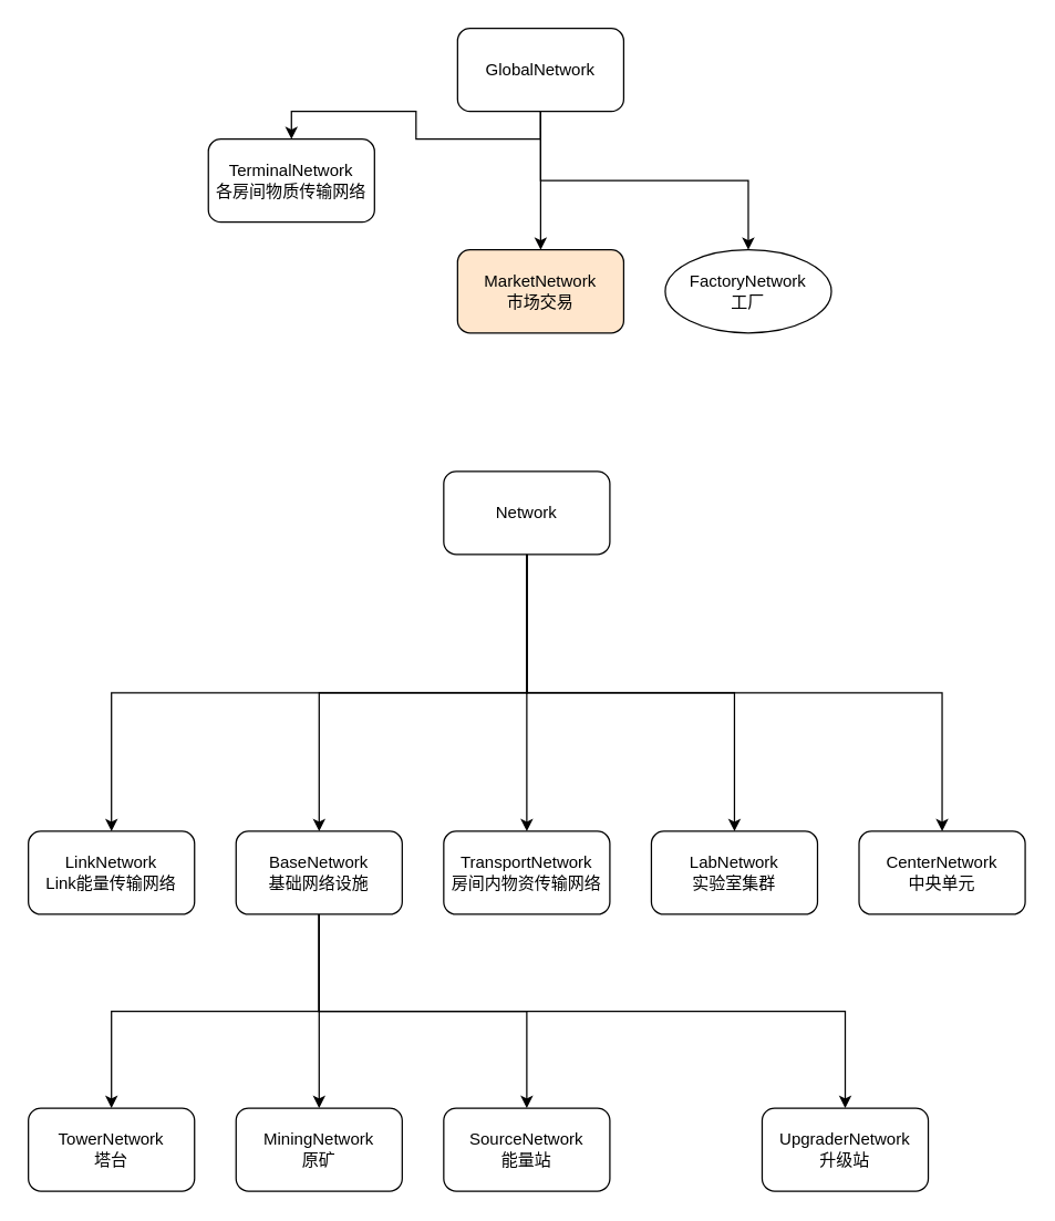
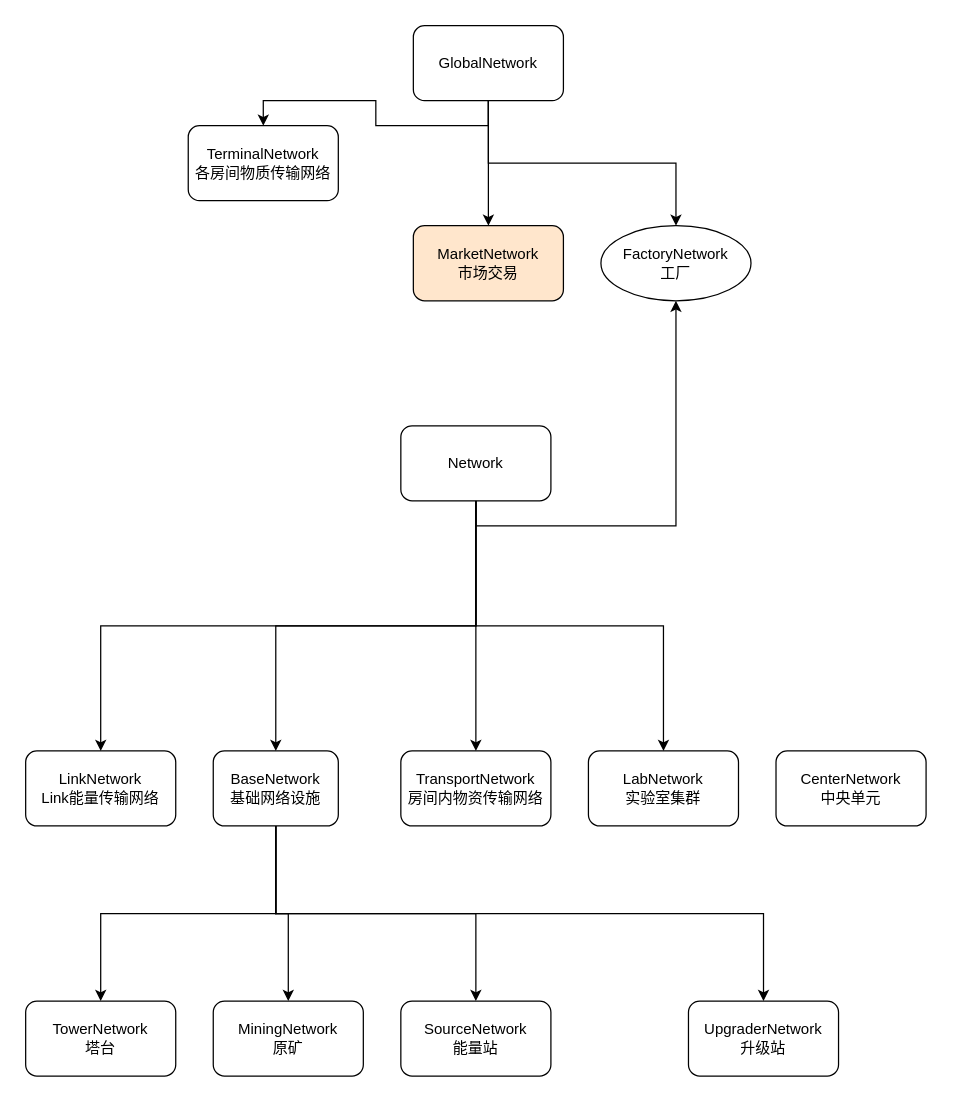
- <mxCell id="6" style="edgeStyle=orthogonalEdgeStyle;rounded=0;orthogonalLoop=1;jettySize=auto;html=1;exitX=0.5;exitY=1;exitDx=0;exitDy=0;entryX=0.5;entryY=0;entryDx=0;entryDy=0;" edge="1" parent="1" source="7" target="11"><mxGeometry relative="1" as="geometry" /></mxCell>
+ <mxCell id="6" style="edgeStyle=orthogonalEdgeStyle;rounded=0;orthogonalLoop=1;jettySize=auto;html=1;exitX=0.5;exitY=1;exitDx=0;exitDy=0;" edge="1" parent="1" source="7" target="27"><mxGeometry relative="1" as="geometry" /></mxCell>
- <mxCell id="19" value="BaseNetwork&lt;br&gt;基础网络设施" style="rounded=1;whiteSpace=wrap;html=1;" vertex="1" parent="1"><mxGeometry x="170" y="600" width="120" height="60" as="geometry" /></mxCell>
+ <mxCell id="19" value="BaseNetwork&lt;br&gt;基础网络设施" style="rounded=1;whiteSpace=wrap;html=1;" vertex="1" parent="1"><mxGeometry x="170" y="600" width="100" height="60" as="geometry" /></mxCell>
